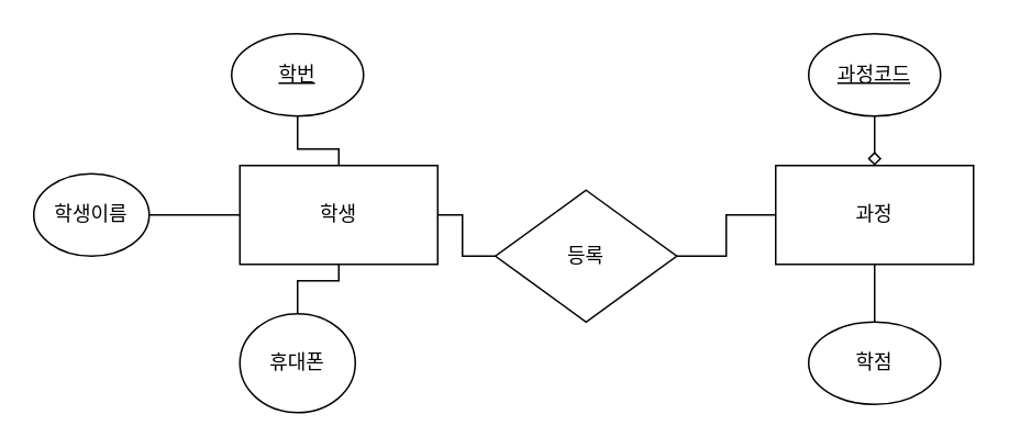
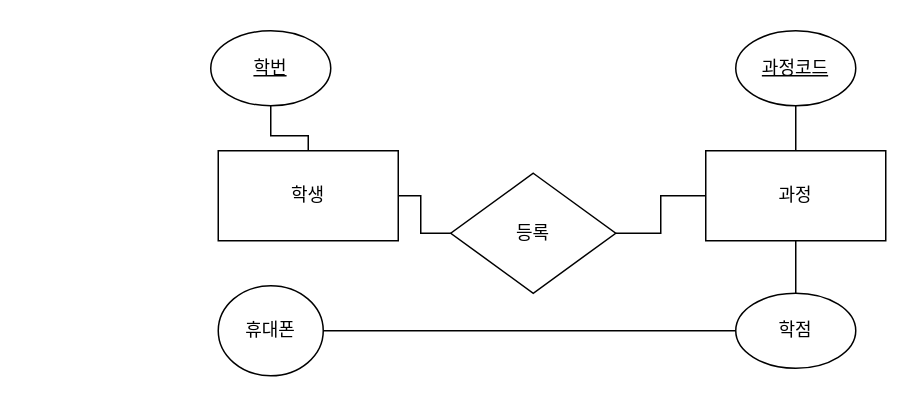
- <mxCell id="14" value="" style="edgeStyle=orthogonalEdgeStyle;rounded=0;orthogonalLoop=1;jettySize=auto;html=1;endArrow=diamond;endFill=0;" edge="1" parent="1" source="15" target="4"><mxGeometry relative="1" as="geometry" /></mxCell>
+ <mxCell id="14" value="" style="edgeStyle=orthogonalEdgeStyle;rounded=0;orthogonalLoop=1;jettySize=auto;html=1;endArrow=none;endFill=0;" edge="1" parent="1" source="15" target="4"><mxGeometry relative="1" as="geometry" /></mxCell>
- <mxCell id="11" value="학생이름" style="ellipse;whiteSpace=wrap;html=1;" vertex="1" parent="1"><mxGeometry x="20" y="105" width="70" height="50" as="geometry" /></mxCell>
- <mxCell id="10" value="" style="edgeStyle=orthogonalEdgeStyle;rounded=0;orthogonalLoop=1;jettySize=auto;html=1;endArrow=none;endFill=0;" edge="1" parent="1" source="11" target="2"><mxGeometry relative="1" as="geometry" /></mxCell>
- <mxCell id="12" value="" style="edgeStyle=orthogonalEdgeStyle;rounded=0;orthogonalLoop=1;jettySize=auto;html=1;endArrow=none;endFill=0;" edge="1" parent="1" source="13" target="2"><mxGeometry relative="1" as="geometry" /></mxCell>
+ <mxCell id="12" value="" style="edgeStyle=orthogonalEdgeStyle;rounded=0;orthogonalLoop=1;jettySize=auto;html=1;endArrow=none;endFill=0;" edge="1" parent="1" source="13" target="16"><mxGeometry relative="1" as="geometry" /></mxCell>
